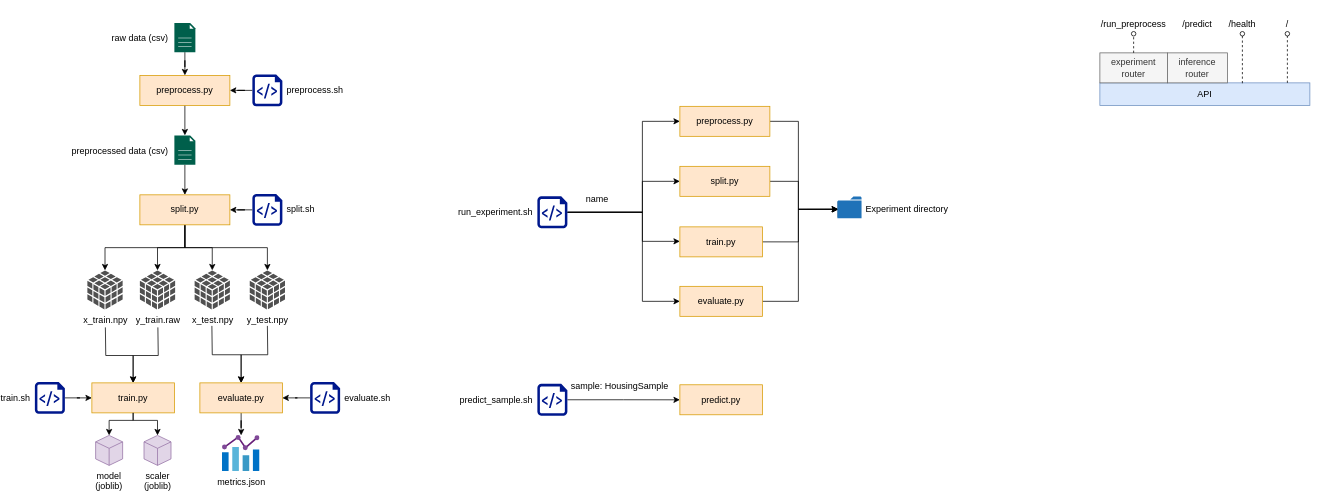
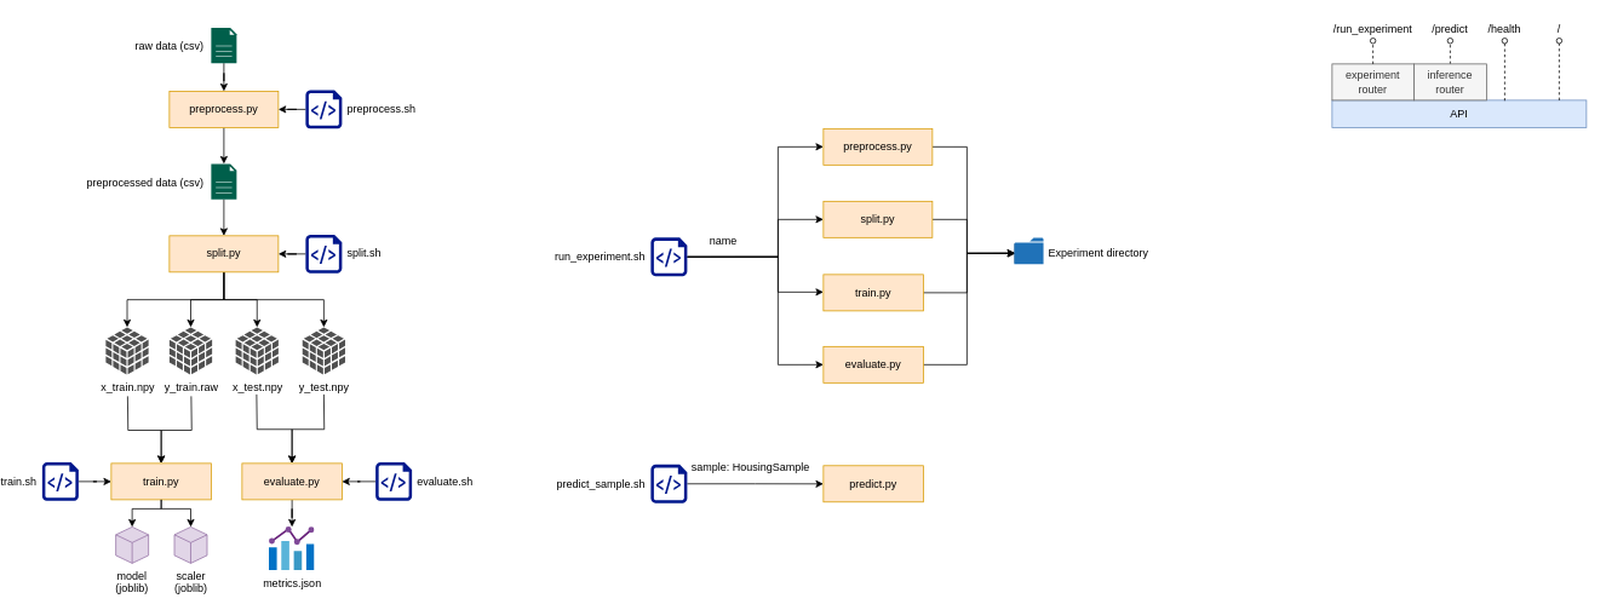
- <mxCell id="63" value="/run_preprocess" style="text;html=1;align=center;verticalAlign=middle;whiteSpace=wrap;rounded=0;" vertex="1" parent="1"><mxGeometry x="1455" y="20" width="60" height="24.5" as="geometry" /></mxCell>
+ <mxCell id="63" value="/run_experiment" style="text;html=1;align=center;verticalAlign=middle;whiteSpace=wrap;rounded=0;" vertex="1" parent="1"><mxGeometry x="1455" y="20" width="60" height="24.5" as="geometry" /></mxCell>
+ <mxCell id="58" value="" style="endArrow=oval;dashed=1;html=1;rounded=0;startArrow=none;startFill=0;endFill=0;exitX=0.5;exitY=0;exitDx=0;exitDy=0;" edge="1" parent="1" source="61" target="59"><mxGeometry width="50" height="50" relative="1" as="geometry"><mxPoint x="1540" y="69" as="sourcePoint" /><mxPoint x="1540" y="129" as="targetPoint" /></mxGeometry></mxCell>
